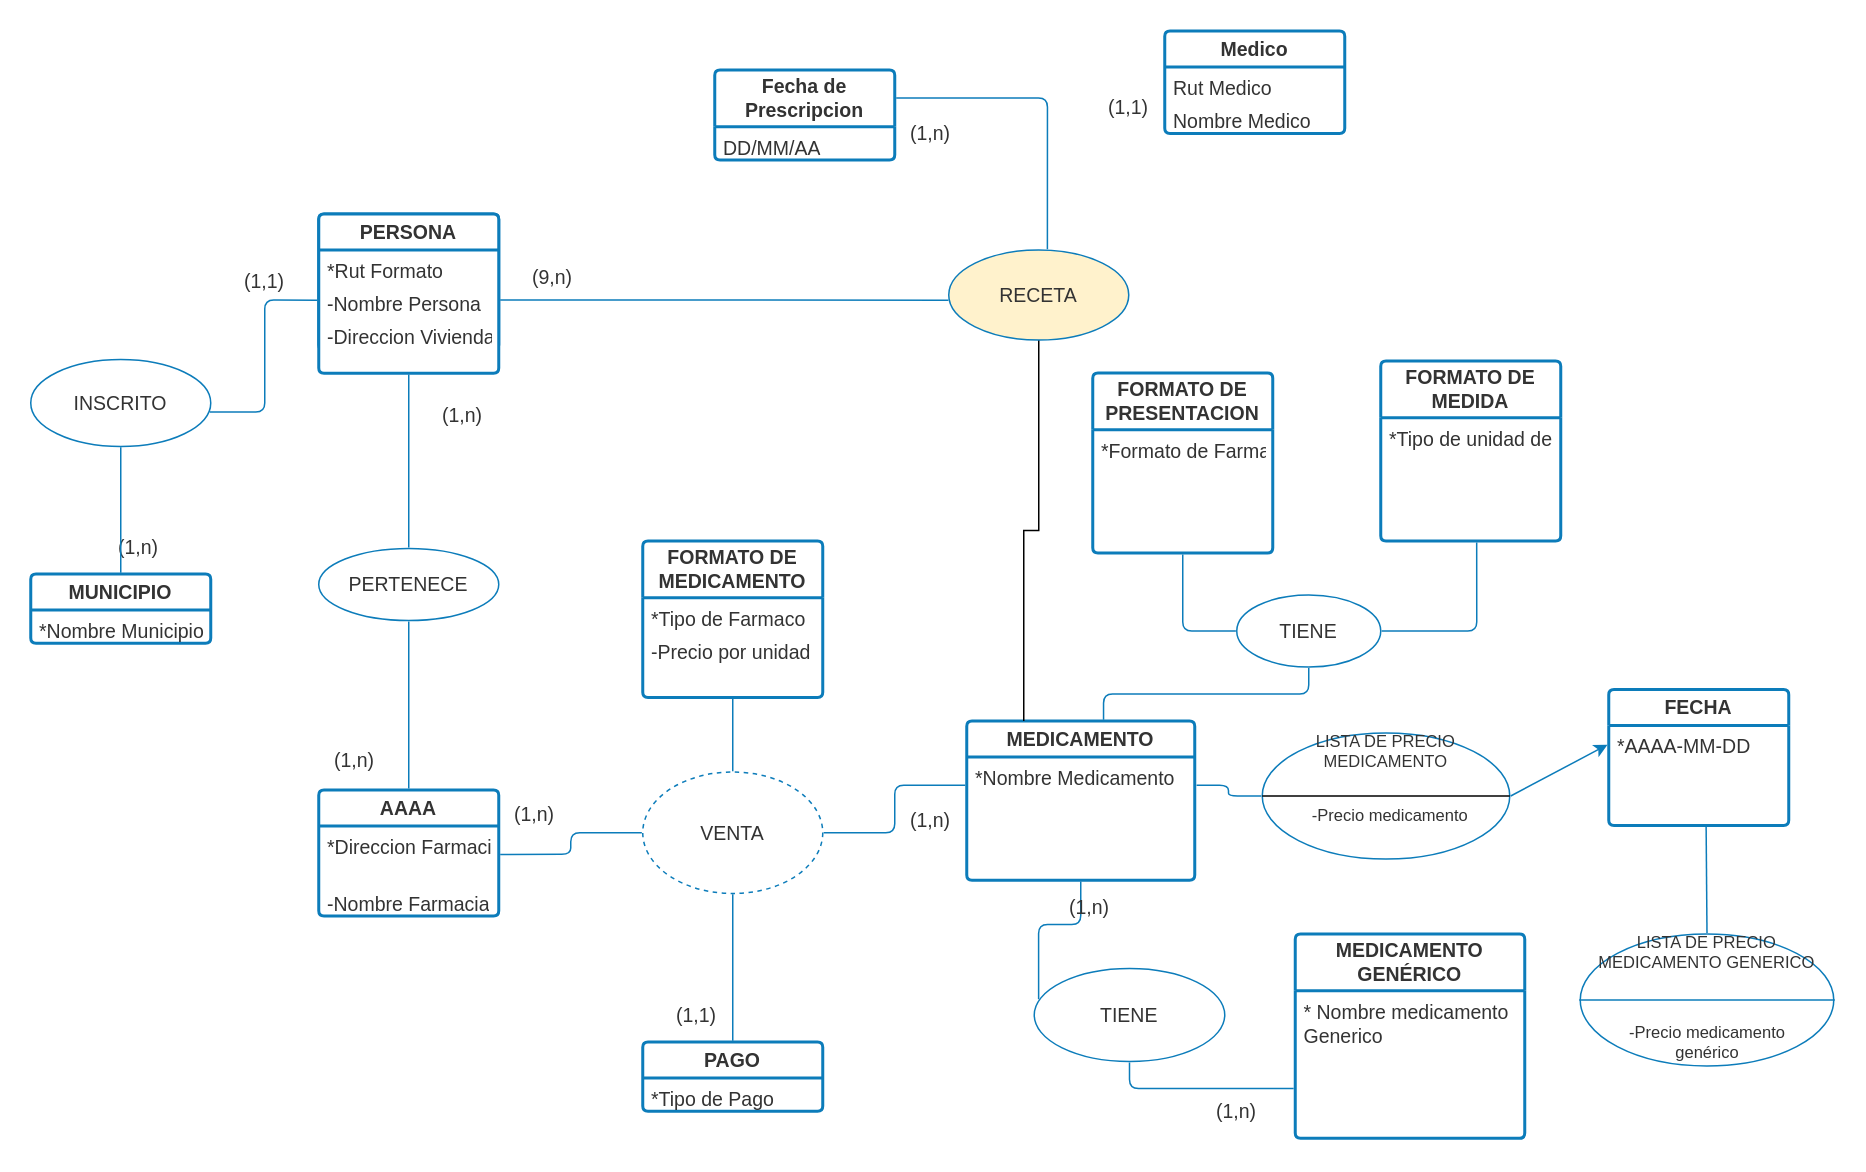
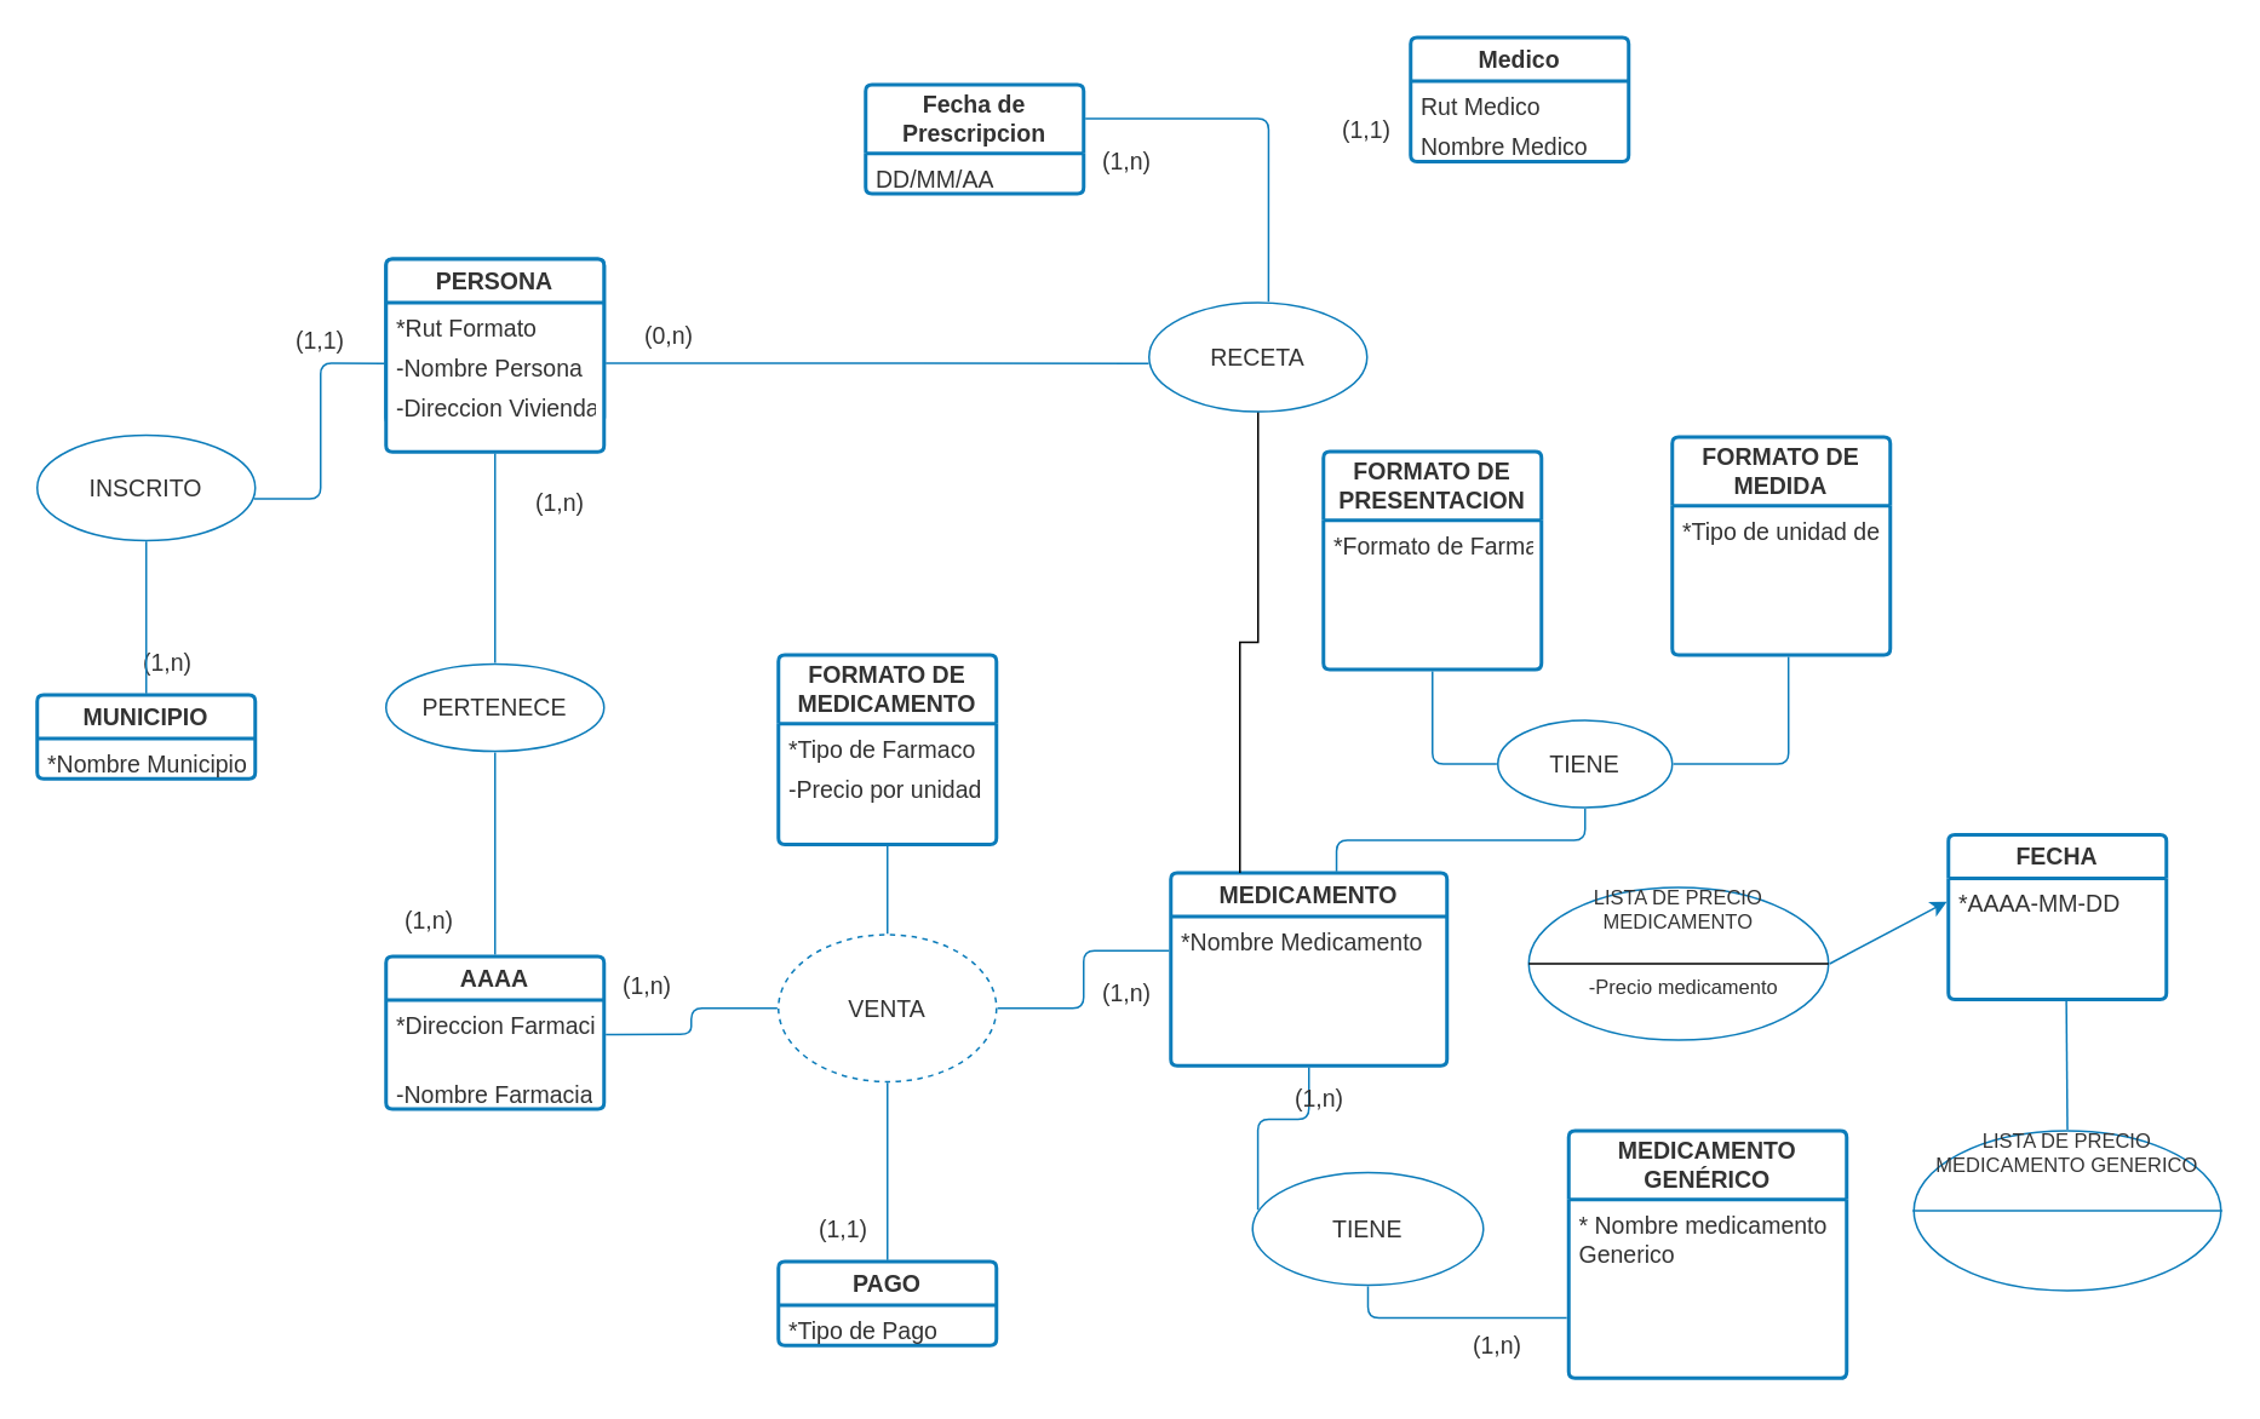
- <mxCell id="53" value="(9,n)" style="html=1;overflow=block;whiteSpace=wrap;;whiteSpace=wrap;fontSize=13;fontColor=#333333;align=center;spacing=3;strokeOpacity=0;fillOpacity=0;rounded=1;absoluteArcSize=1;arcSize=7;fillColor=#ffffff;" parent="1" vertex="1" zOrder="47"><mxGeometry x="296" y="166" width="144" height="36" as="geometry" /></mxCell>
+ <mxCell id="53" value="(0,n)" style="html=1;overflow=block;whiteSpace=wrap;;whiteSpace=wrap;fontSize=13;fontColor=#333333;align=center;spacing=3;strokeOpacity=0;fillOpacity=0;rounded=1;absoluteArcSize=1;arcSize=7;fillColor=#ffffff;" parent="1" vertex="1" zOrder="47"><mxGeometry x="296" y="166" width="144" height="36" as="geometry" /></mxCell>
- <mxCell id="55" value="RECETA" style="html=1;overflow=block;whiteSpace=wrap;ellipse;whiteSpace=wrap;fontSize=13;fontColor=#333333;align=center;spacing=3;strokeColor=#0c7cba;strokeOpacity=100;rounded=1;absoluteArcSize=1;arcSize=7;fillColor=#fff2cc;" parent="1" vertex="1" zOrder="48"><mxGeometry x="632" y="166" width="120" height="60" as="geometry" /></mxCell>
+ <mxCell id="55" value="RECETA" style="html=1;overflow=block;whiteSpace=wrap;ellipse;whiteSpace=wrap;fontSize=13;fontColor=#333333;align=center;spacing=3;strokeColor=#0c7cba;strokeOpacity=100;rounded=1;absoluteArcSize=1;arcSize=7;" parent="1" vertex="1" zOrder="48"><mxGeometry x="632" y="166" width="120" height="60" as="geometry" /></mxCell>
- <mxCell id="82" value="" style="html=1;jettySize=18;whiteSpace=wrap;fontSize=11;strokeColor=#0c7cba;strokeOpacity=100;rounded=1;arcSize=12;edgeStyle=orthogonalEdgeStyle;startArrow=none;;endArrow=none;;exitX=1.008;exitY=0.404;exitPerimeter=0;entryX=-0.004;entryY=0.5;entryPerimeter=0;" parent="1" source="22" target="58" edge="1"><mxGeometry width="100" height="100" relative="1" as="geometry"><Array as="points" /></mxGeometry></mxCell>
- <mxCell id="68" value="-Precio medicamento genérico" style="html=1;overflow=block;whiteSpace=wrap;;whiteSpace=wrap;fontSize=11;fontColor=#333333;align=center;spacing=3;verticalAlign=bottom;strokeOpacity=0;fillOpacity=0;rounded=1;absoluteArcSize=1;arcSize=7;fillColor=#ffffff;" parent="1" vertex="1" zOrder="65"><mxGeometry x="1072.5" y="668" width="130" height="39" as="geometry" /></mxCell>
